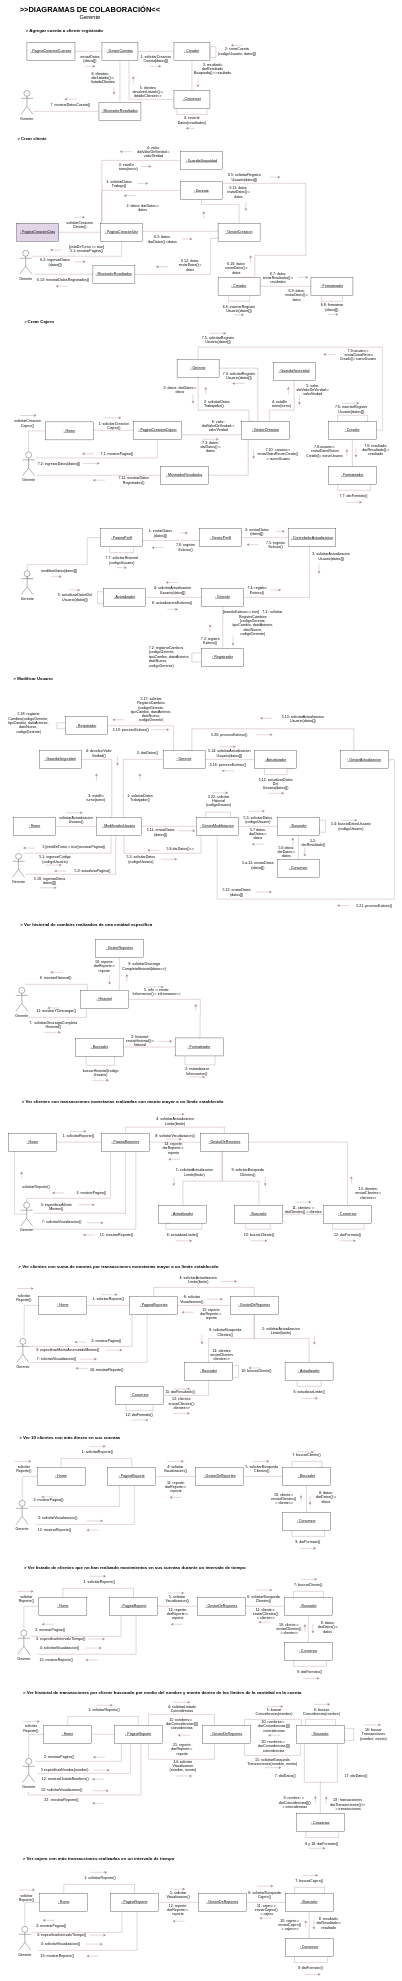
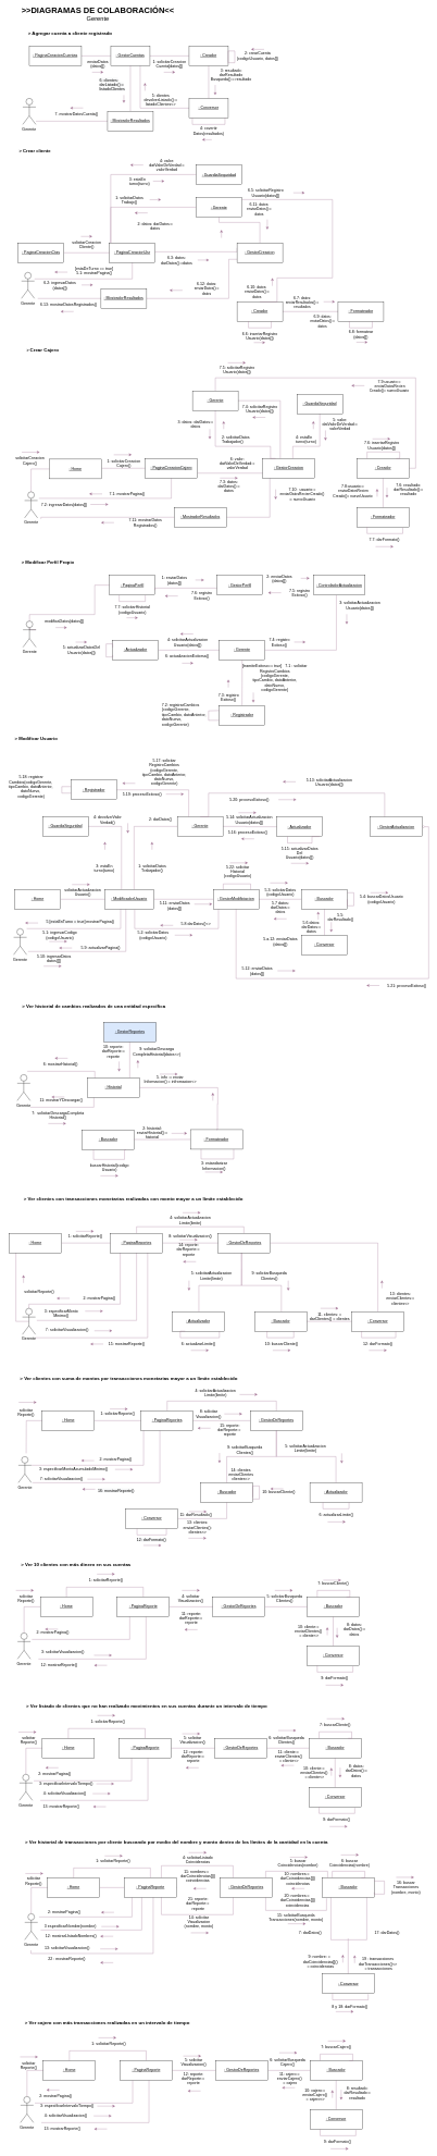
- <mxCell id="38" value="&lt;u&gt;: PaginaCreacionCtas&lt;/u&gt;" style="rounded=0;whiteSpace=wrap;html=1;fillColor=#e1d5e7;" parent="1" vertex="1"><mxGeometry x="55.18" y="743" width="140" height="60" as="geometry" /></mxCell>
+ <mxCell id="38" value="&lt;u&gt;: PaginaCreacionCtas&lt;/u&gt;" style="rounded=0;whiteSpace=wrap;html=1;" parent="1" vertex="1"><mxGeometry x="55.18" y="743" width="140" height="60" as="geometry" /></mxCell>
+ <mxCell id="65" value="&lt;b&gt;&lt;font style=&quot;font-size: 14px&quot;&gt;&amp;gt; Modificar Perfil Propio&lt;/font&gt;&lt;/b&gt;" style="text;html=1;align=center;verticalAlign=middle;resizable=0;points=[];autosize=1;" parent="1" vertex="1"><mxGeometry x="56.22" y="1710" width="180" height="20" as="geometry" /></mxCell>
- <mxCell id="71" style="edgeStyle=orthogonalEdgeStyle;rounded=0;orthogonalLoop=1;jettySize=auto;html=1;entryX=0;entryY=0.5;entryDx=0;entryDy=0;endArrow=none;endFill=0;strokeColor=#A17092;" edge="1" parent="1" source="72" target="574"><mxGeometry relative="1" as="geometry" /></mxCell>
- <mxCell id="167" value="&lt;u&gt;: GestorReportes&lt;/u&gt;" style="rounded=0;whiteSpace=wrap;html=1;" parent="1" vertex="1"><mxGeometry x="318.28" y="3130" width="160" height="60" as="geometry" /></mxCell>
+ <mxCell id="167" value="&lt;u&gt;: GestorReportes&lt;/u&gt;" style="rounded=0;whiteSpace=wrap;html=1;fillColor=#dae8fc;" parent="1" vertex="1"><mxGeometry x="318.28" y="3130" width="160" height="60" as="geometry" /></mxCell>
